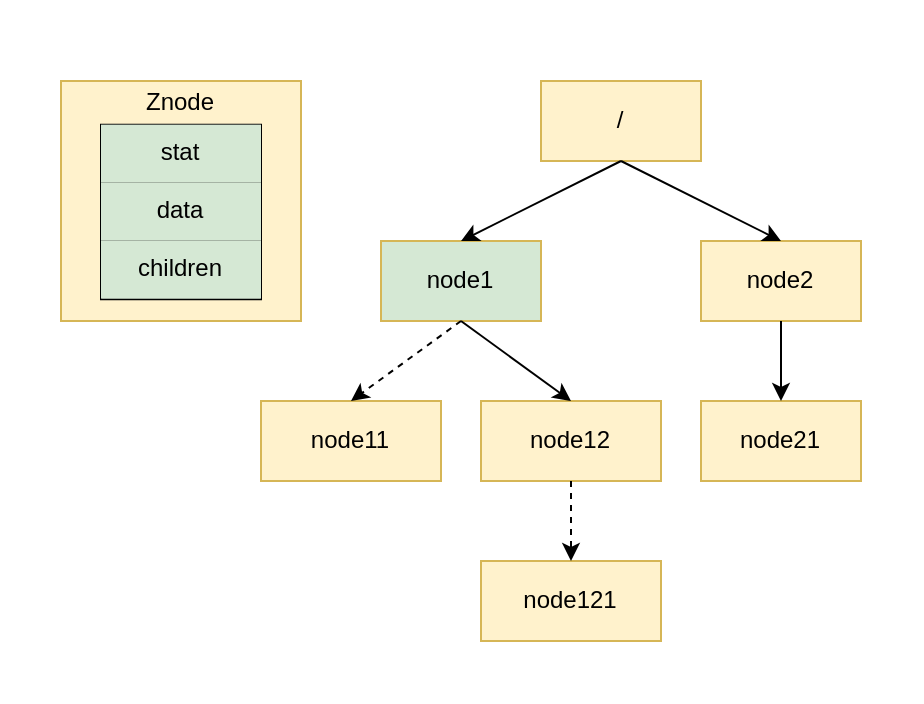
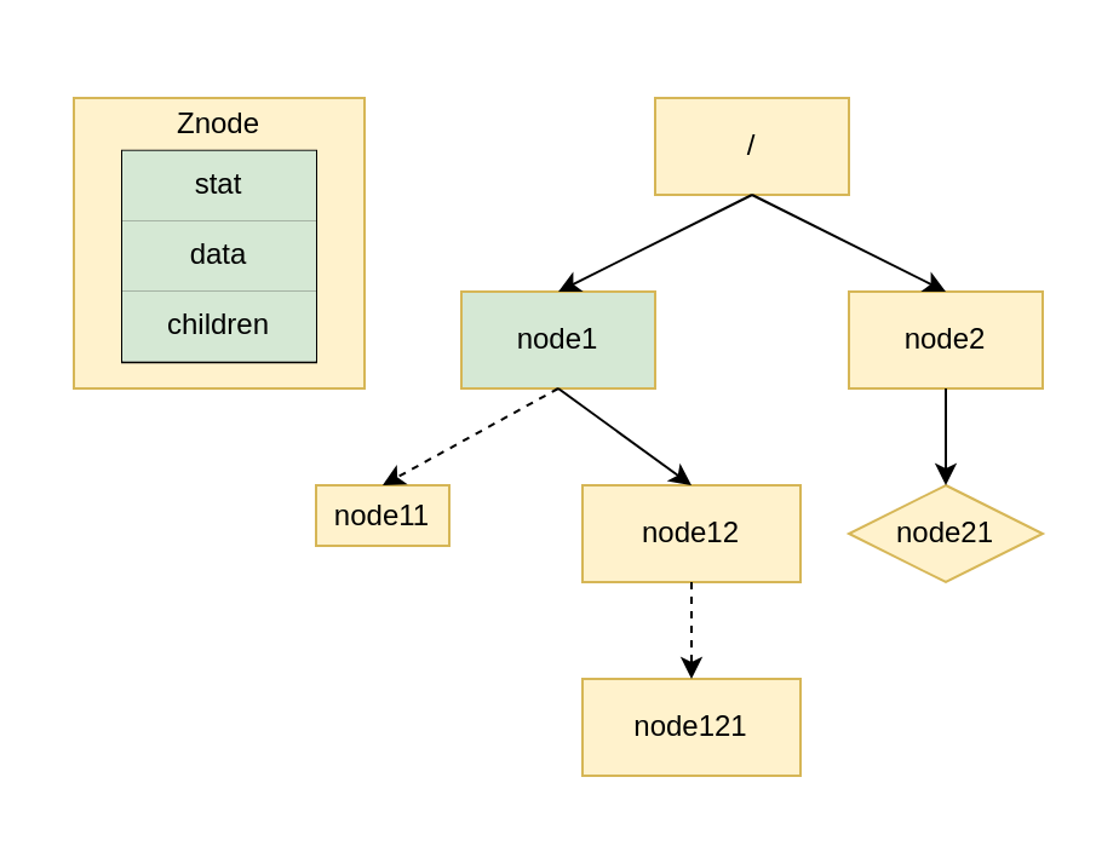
- <mxCell id="15" value="node11" style="rounded=0;whiteSpace=wrap;html=1;fillColor=#fff2cc;strokeColor=#d6b656;" parent="1" vertex="1"><mxGeometry x="130" y="200" width="90" height="40" as="geometry" /></mxCell>
+ <mxCell id="15" value="node11" style="rounded=0;whiteSpace=wrap;html=1;fillColor=#fff2cc;strokeColor=#d6b656;" parent="1" vertex="1"><mxGeometry x="130" y="200" width="55" height="25" as="geometry" /></mxCell>
- <mxCell id="17" value="node21" style="rounded=0;whiteSpace=wrap;html=1;fillColor=#fff2cc;strokeColor=#d6b656;" parent="1" vertex="1"><mxGeometry x="350" y="200" width="80" height="40" as="geometry" /></mxCell>
+ <mxCell id="17" value="node21" style="rhombus;whiteSpace=wrap;html=1;fillColor=#fff2cc;strokeColor=#d6b656;" parent="1" vertex="1"><mxGeometry x="350" y="200" width="80" height="40" as="geometry" /></mxCell>
